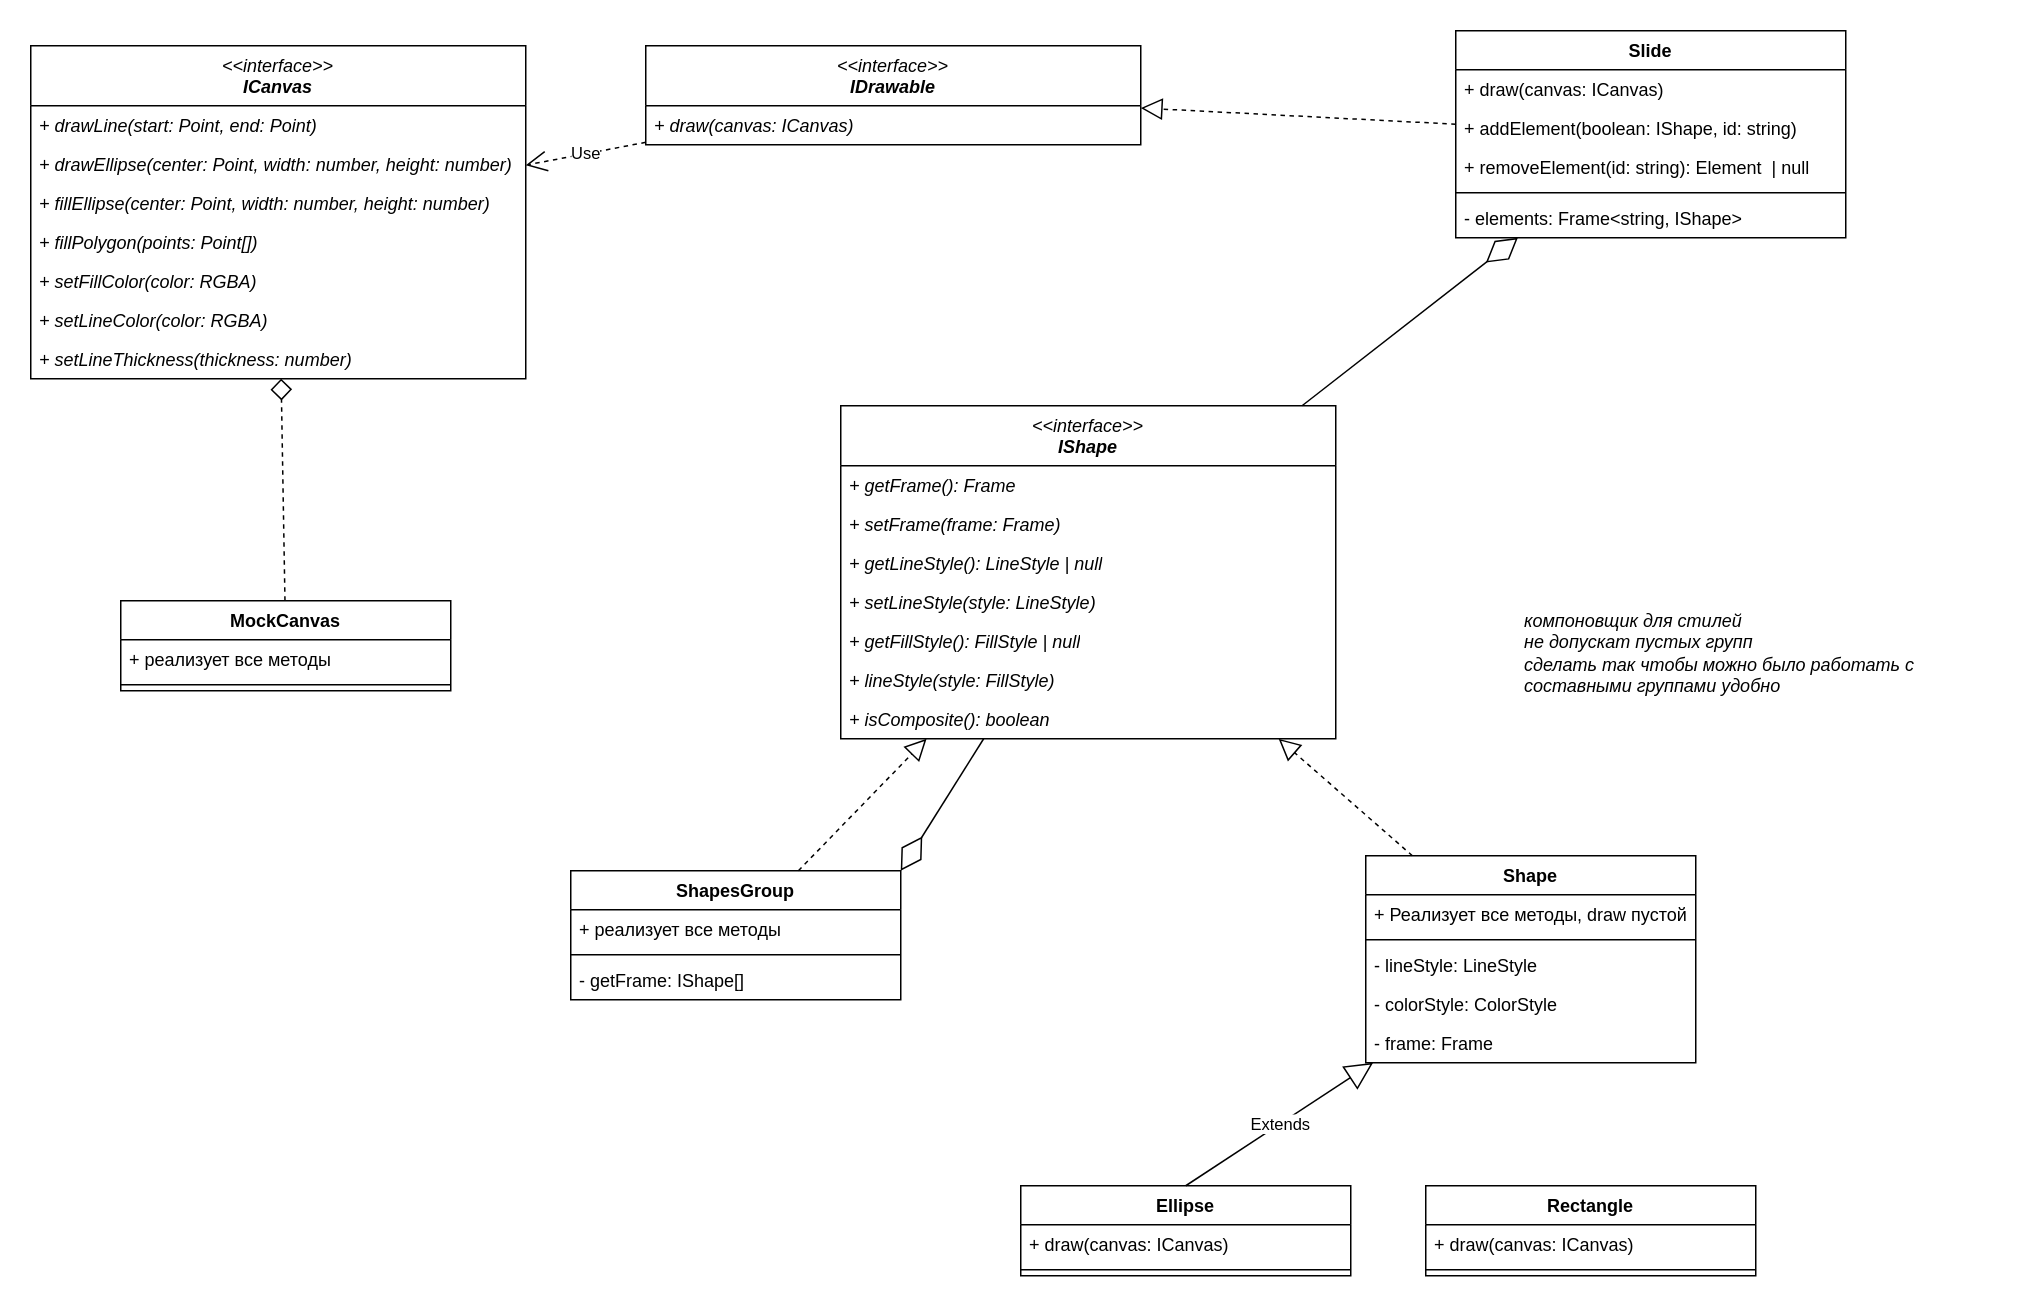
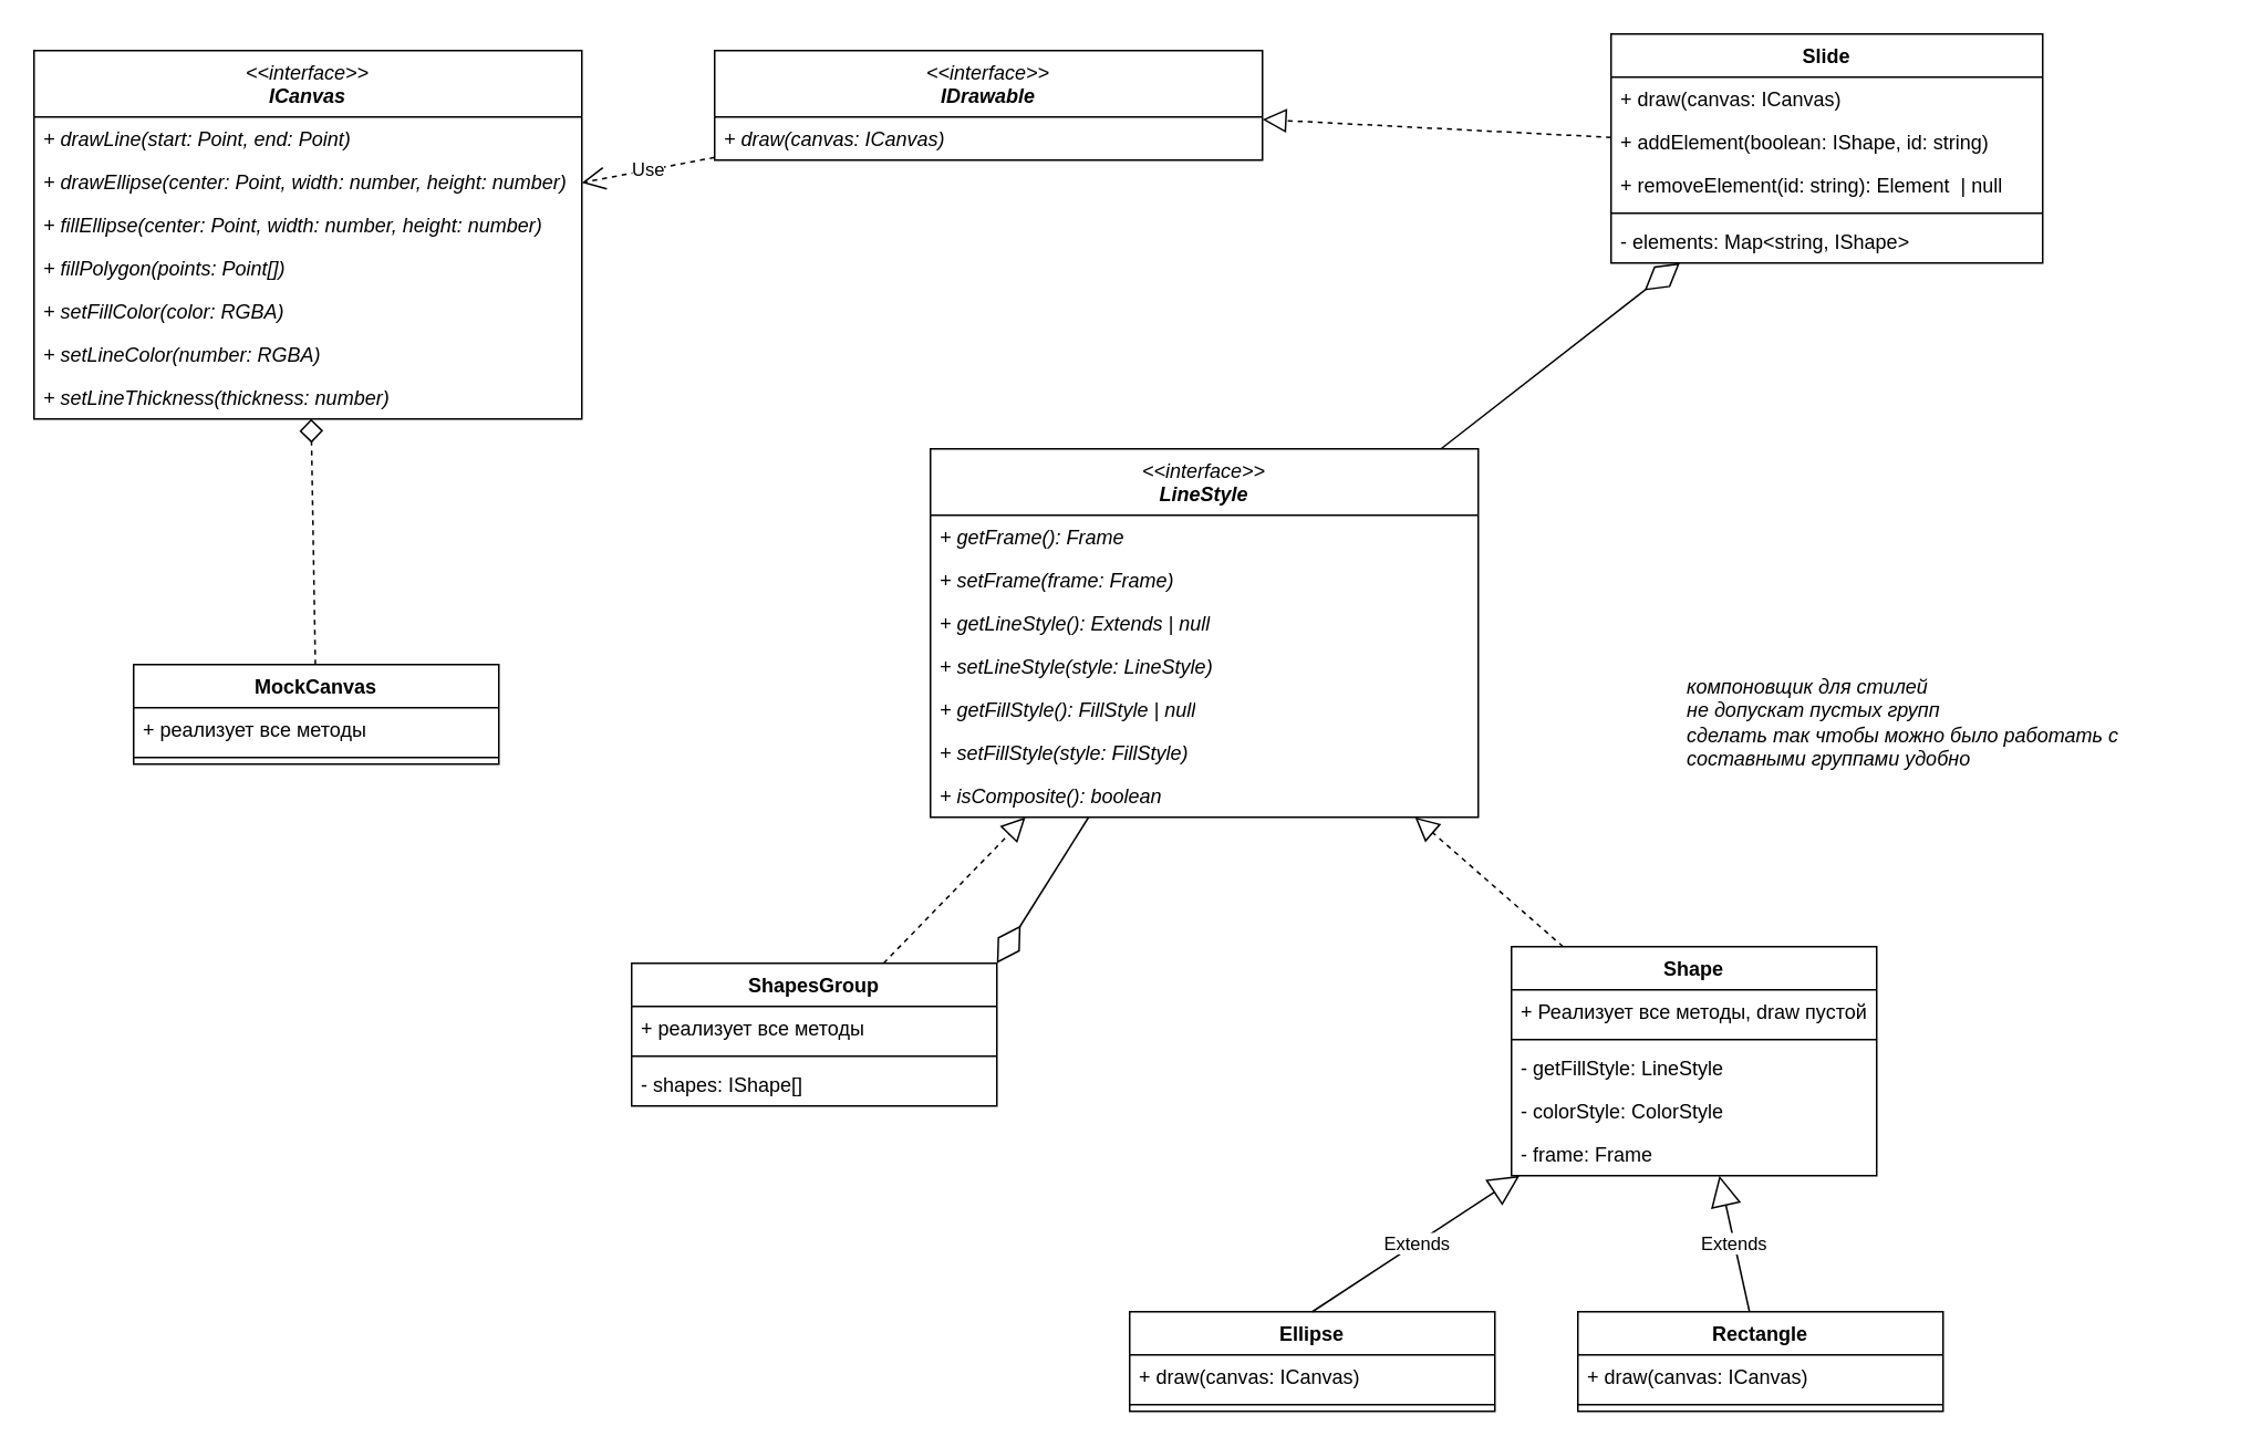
- <mxCell id="47" value="- elements: Frame&amp;lt;string, IShape&amp;gt;" style="text;strokeColor=none;fillColor=none;align=left;verticalAlign=top;spacingLeft=4;spacingRight=4;overflow=hidden;rotatable=0;points=[[0,0.5],[1,0.5]];portConstraint=eastwest;whiteSpace=wrap;html=1;" parent="42" vertex="1"><mxGeometry y="112" width="260" height="26" as="geometry" /></mxCell>
+ <mxCell id="47" value="- elements: Map&amp;lt;string, IShape&amp;gt;" style="text;strokeColor=none;fillColor=none;align=left;verticalAlign=top;spacingLeft=4;spacingRight=4;overflow=hidden;rotatable=0;points=[[0,0.5],[1,0.5]];portConstraint=eastwest;whiteSpace=wrap;html=1;" parent="42" vertex="1"><mxGeometry y="112" width="260" height="26" as="geometry" /></mxCell>
- <mxCell id="8" value="+&amp;nbsp;setLineColor(color: RGBA)" style="text;strokeColor=none;fillColor=none;align=left;verticalAlign=top;spacingLeft=4;spacingRight=4;overflow=hidden;rotatable=0;points=[[0,0.5],[1,0.5]];portConstraint=eastwest;whiteSpace=wrap;html=1;fontStyle=2" parent="2" vertex="1"><mxGeometry y="170" width="330" height="26" as="geometry" /></mxCell>
+ <mxCell id="8" value="+&amp;nbsp;setLineColor(number: RGBA)" style="text;strokeColor=none;fillColor=none;align=left;verticalAlign=top;spacingLeft=4;spacingRight=4;overflow=hidden;rotatable=0;points=[[0,0.5],[1,0.5]];portConstraint=eastwest;whiteSpace=wrap;html=1;fontStyle=2" parent="2" vertex="1"><mxGeometry y="170" width="330" height="26" as="geometry" /></mxCell>
- <mxCell id="19" value="&lt;i style=&quot;font-weight: normal;&quot;&gt;&amp;lt;&amp;lt;interface&amp;gt;&amp;gt;&lt;/i&gt;&lt;br&gt;&lt;i&gt;IShape&lt;/i&gt;" style="swimlane;fontStyle=1;align=center;verticalAlign=top;childLayout=stackLayout;horizontal=1;startSize=40;horizontalStack=0;resizeParent=1;resizeParentMax=0;resizeLast=0;collapsible=1;marginBottom=0;whiteSpace=wrap;html=1;" parent="1" vertex="1"><mxGeometry x="560" y="270" width="330" height="222" as="geometry" /></mxCell>
+ <mxCell id="19" value="&lt;i style=&quot;font-weight: normal;&quot;&gt;&amp;lt;&amp;lt;interface&amp;gt;&amp;gt;&lt;/i&gt;&lt;br&gt;&lt;i&gt;LineStyle&lt;/i&gt;" style="swimlane;fontStyle=1;align=center;verticalAlign=top;childLayout=stackLayout;horizontal=1;startSize=40;horizontalStack=0;resizeParent=1;resizeParentMax=0;resizeLast=0;collapsible=1;marginBottom=0;whiteSpace=wrap;html=1;" parent="1" vertex="1"><mxGeometry x="560" y="270" width="330" height="222" as="geometry" /></mxCell>
- <mxCell id="22" value="+ getLineStyle(): LineStyle | null" style="text;strokeColor=none;fillColor=none;align=left;verticalAlign=top;spacingLeft=4;spacingRight=4;overflow=hidden;rotatable=0;points=[[0,0.5],[1,0.5]];portConstraint=eastwest;whiteSpace=wrap;html=1;fontStyle=2" parent="19" vertex="1"><mxGeometry y="92" width="330" height="26" as="geometry" /></mxCell>
+ <mxCell id="22" value="+ getLineStyle(): Extends | null" style="text;strokeColor=none;fillColor=none;align=left;verticalAlign=top;spacingLeft=4;spacingRight=4;overflow=hidden;rotatable=0;points=[[0,0.5],[1,0.5]];portConstraint=eastwest;whiteSpace=wrap;html=1;fontStyle=2" parent="19" vertex="1"><mxGeometry y="92" width="330" height="26" as="geometry" /></mxCell>
- <mxCell id="25" value="+&amp;nbsp;lineStyle(style: FillStyle)" style="text;strokeColor=none;fillColor=none;align=left;verticalAlign=top;spacingLeft=4;spacingRight=4;overflow=hidden;rotatable=0;points=[[0,0.5],[1,0.5]];portConstraint=eastwest;whiteSpace=wrap;html=1;fontStyle=2" parent="19" vertex="1"><mxGeometry y="170" width="330" height="26" as="geometry" /></mxCell>
+ <mxCell id="25" value="+&amp;nbsp;setFillStyle(style: FillStyle)" style="text;strokeColor=none;fillColor=none;align=left;verticalAlign=top;spacingLeft=4;spacingRight=4;overflow=hidden;rotatable=0;points=[[0,0.5],[1,0.5]];portConstraint=eastwest;whiteSpace=wrap;html=1;fontStyle=2" parent="19" vertex="1"><mxGeometry y="170" width="330" height="26" as="geometry" /></mxCell>
- <mxCell id="13" value="- lineStyle: LineStyle" style="text;strokeColor=none;fillColor=none;align=left;verticalAlign=top;spacingLeft=4;spacingRight=4;overflow=hidden;rotatable=0;points=[[0,0.5],[1,0.5]];portConstraint=eastwest;whiteSpace=wrap;html=1;" parent="10" vertex="1"><mxGeometry y="60" width="220" height="26" as="geometry" /></mxCell>
+ <mxCell id="13" value="- getFillStyle: LineStyle" style="text;strokeColor=none;fillColor=none;align=left;verticalAlign=top;spacingLeft=4;spacingRight=4;overflow=hidden;rotatable=0;points=[[0,0.5],[1,0.5]];portConstraint=eastwest;whiteSpace=wrap;html=1;" parent="10" vertex="1"><mxGeometry y="60" width="220" height="26" as="geometry" /></mxCell>
- <mxCell id="35" value="- getFrame: IShape[]" style="text;strokeColor=none;fillColor=none;align=left;verticalAlign=top;spacingLeft=4;spacingRight=4;overflow=hidden;rotatable=0;points=[[0,0.5],[1,0.5]];portConstraint=eastwest;whiteSpace=wrap;html=1;" parent="32" vertex="1"><mxGeometry y="60" width="220" height="26" as="geometry" /></mxCell>
+ <mxCell id="35" value="- shapes: IShape[]" style="text;strokeColor=none;fillColor=none;align=left;verticalAlign=top;spacingLeft=4;spacingRight=4;overflow=hidden;rotatable=0;points=[[0,0.5],[1,0.5]];portConstraint=eastwest;whiteSpace=wrap;html=1;" parent="32" vertex="1"><mxGeometry y="60" width="220" height="26" as="geometry" /></mxCell>
+ <mxCell id="27" value="Extends" style="endArrow=block;endSize=16;endFill=0;html=1;rounded=0;" parent="1" source="29" target="10" edge="1"><mxGeometry width="160" relative="1" as="geometry"><mxPoint x="1374.615" y="140" as="sourcePoint" /><mxPoint x="980" y="120" as="targetPoint" /></mxGeometry></mxCell>
